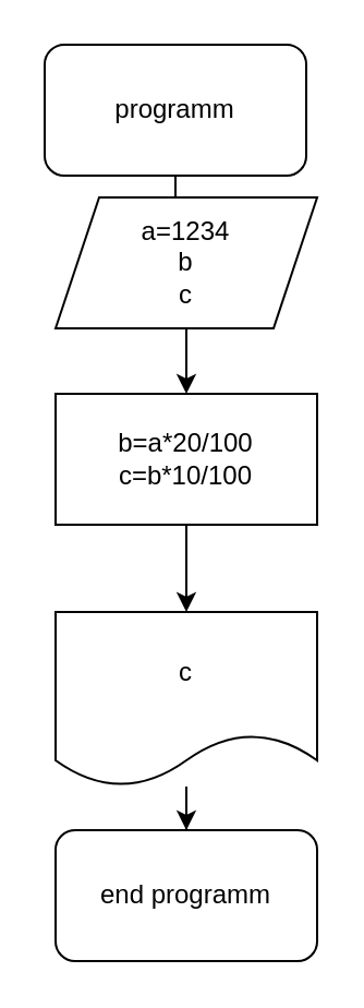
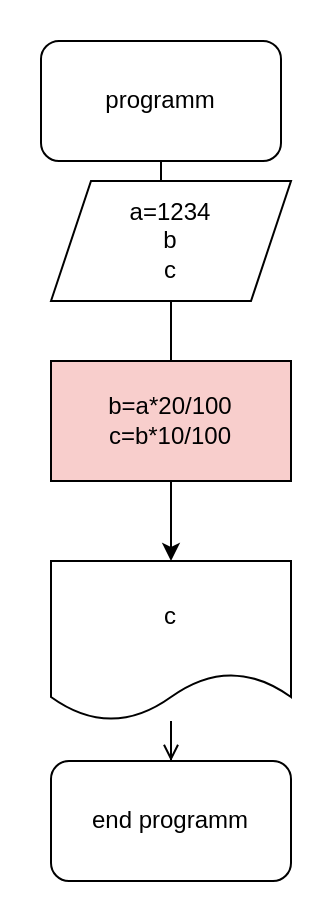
- <mxCell id="4" value="" style="edgeStyle=orthogonalEdgeStyle;rounded=0;orthogonalLoop=1;jettySize=auto;html=1;" edge="1" parent="1" source="5" target="7"><mxGeometry relative="1" as="geometry" /></mxCell>
+ <mxCell id="4" value="" style="edgeStyle=orthogonalEdgeStyle;rounded=0;orthogonalLoop=1;jettySize=auto;html=1;endArrow=none;" edge="1" parent="1" source="5" target="7"><mxGeometry relative="1" as="geometry" /></mxCell>
- <mxCell id="7" value="b=a*20/100&lt;br&gt;c=b*10/100" style="rounded=0;whiteSpace=wrap;html=1;" vertex="1" parent="1"><mxGeometry x="25" y="180" width="120" height="60" as="geometry" /></mxCell>
+ <mxCell id="7" value="b=a*20/100&lt;br&gt;c=b*10/100" style="rounded=0;whiteSpace=wrap;html=1;fillColor=#f8cecc;" vertex="1" parent="1"><mxGeometry x="25" y="180" width="120" height="60" as="geometry" /></mxCell>
- <mxCell id="8" value="" style="edgeStyle=orthogonalEdgeStyle;rounded=0;orthogonalLoop=1;jettySize=auto;html=1;" edge="1" parent="1" source="9" target="10"><mxGeometry relative="1" as="geometry" /></mxCell>
+ <mxCell id="8" value="" style="edgeStyle=orthogonalEdgeStyle;rounded=0;orthogonalLoop=1;jettySize=auto;html=1;endArrow=open;" edge="1" parent="1" source="9" target="10"><mxGeometry relative="1" as="geometry" /></mxCell>
